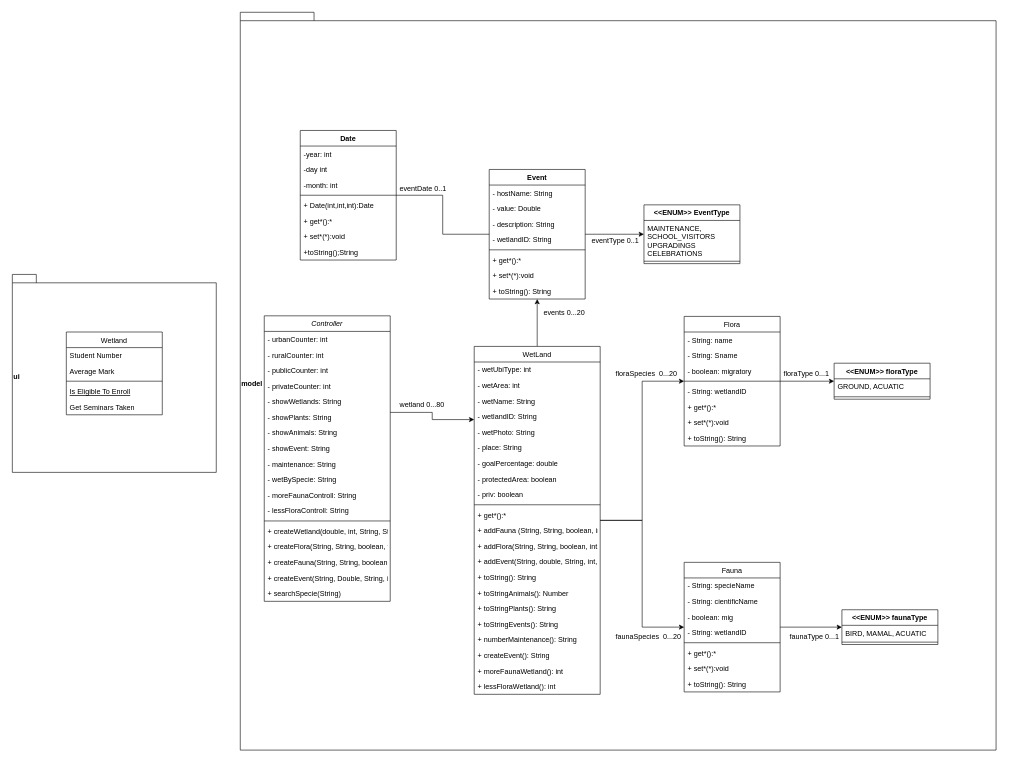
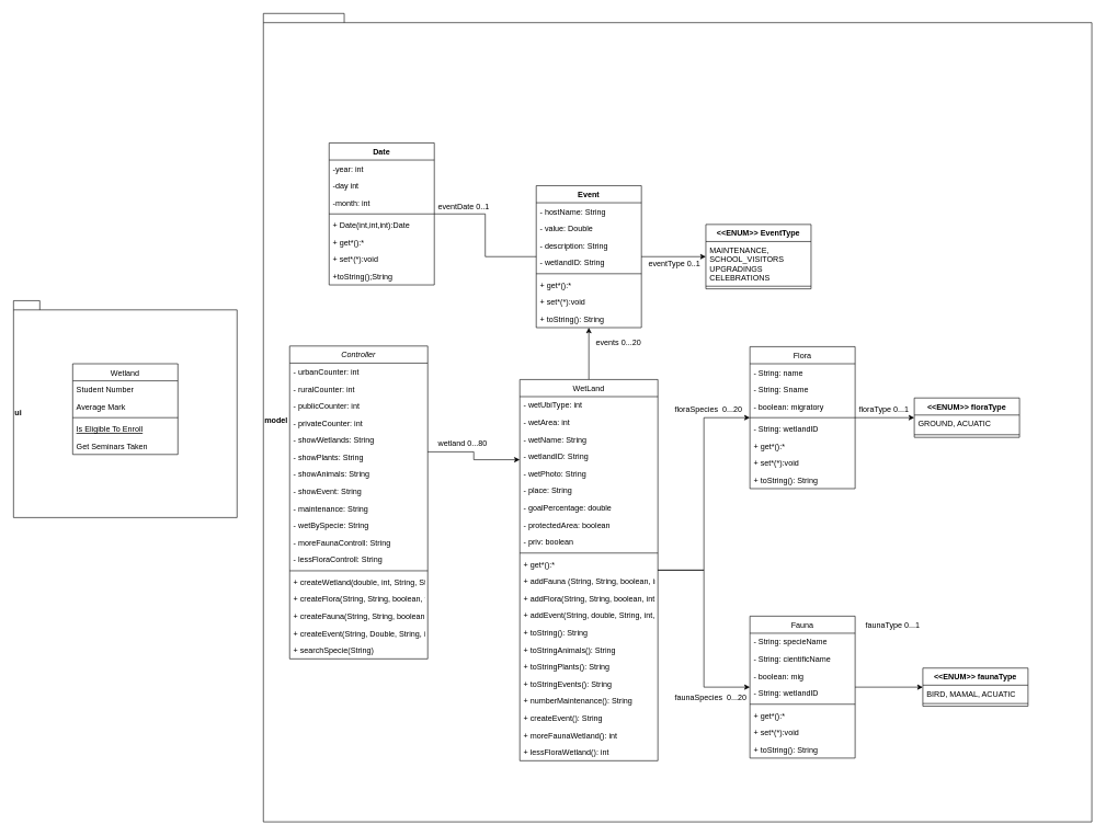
- <mxCell id="59" value="+ toStringAnimals(): Number" style="text;align=left;verticalAlign=top;spacingLeft=4;spacingRight=4;overflow=hidden;rotatable=0;points=[[0,0.5],[1,0.5]];portConstraint=eastwest;" vertex="1" parent="43"><mxGeometry y="398" width="210" height="26" as="geometry" /></mxCell>
+ <mxCell id="59" value="+ toStringAnimals(): String" style="text;align=left;verticalAlign=top;spacingLeft=4;spacingRight=4;overflow=hidden;rotatable=0;points=[[0,0.5],[1,0.5]];portConstraint=eastwest;" vertex="1" parent="43"><mxGeometry y="398" width="210" height="26" as="geometry" /></mxCell>
- <mxCell id="110" value="faunaType 0...1" style="text;align=left;verticalAlign=top;spacingLeft=4;spacingRight=4;overflow=hidden;rotatable=0;points=[[0,0.5],[1,0.5]];portConstraint=eastwest;" vertex="1" parent="1"><mxGeometry x="1310" y="1047" width="93" height="26" as="geometry" /></mxCell>
+ <mxCell id="110" value="faunaType 0...1" style="text;align=left;verticalAlign=top;spacingLeft=4;spacingRight=4;overflow=hidden;rotatable=0;points=[[0,0.5],[1,0.5]];portConstraint=eastwest;" vertex="1" parent="1"><mxGeometry x="1310" y="937" width="93" height="26" as="geometry" /></mxCell>
